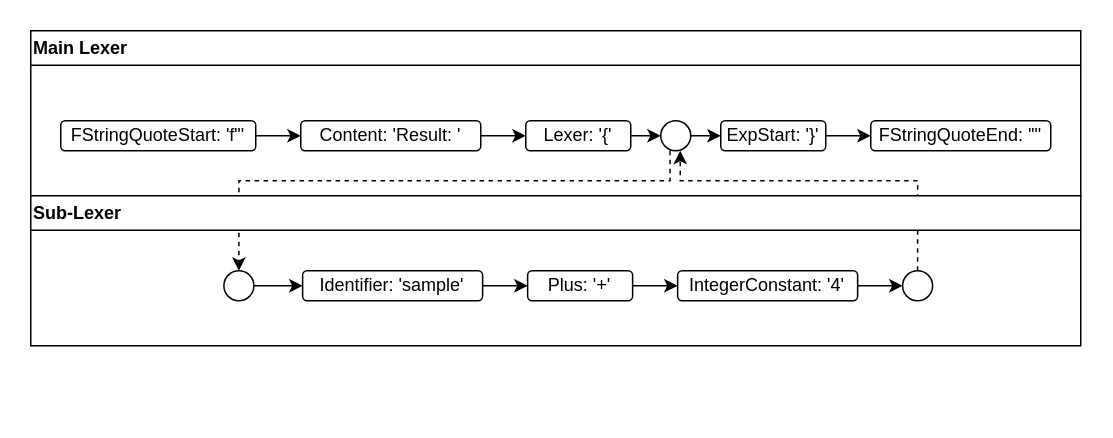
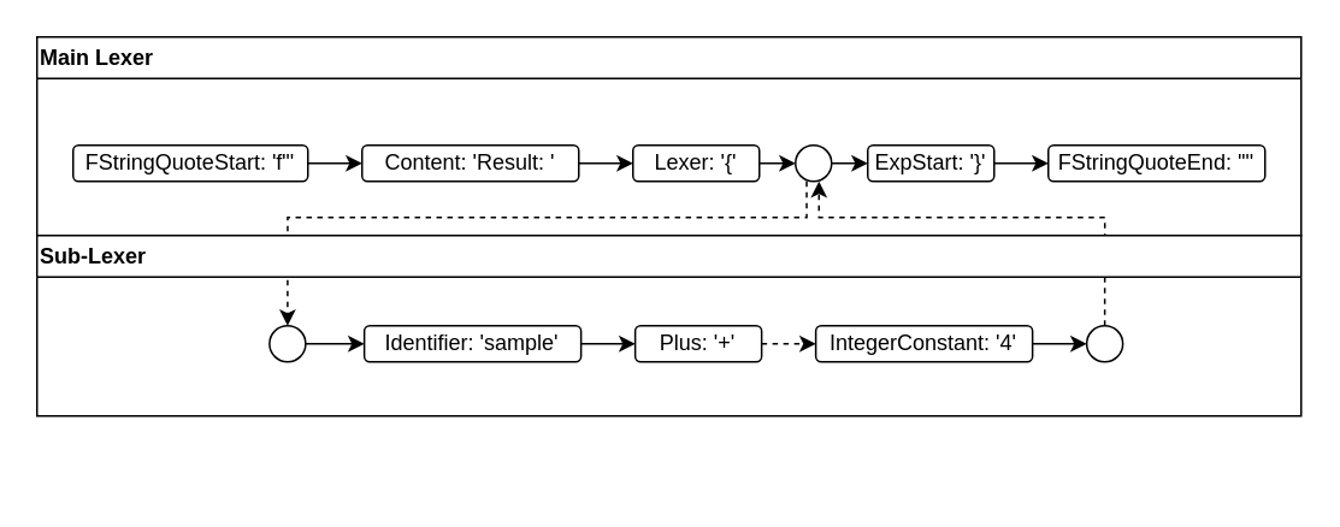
- <mxCell id="24" style="edgeStyle=orthogonalEdgeStyle;rounded=0;orthogonalLoop=1;jettySize=auto;html=1;exitX=1;exitY=0.5;exitDx=0;exitDy=0;entryX=0;entryY=0.5;entryDx=0;entryDy=0;" edge="1" parent="16" source="25" target="23"><mxGeometry relative="1" as="geometry" /></mxCell>
+ <mxCell id="24" style="edgeStyle=orthogonalEdgeStyle;rounded=0;orthogonalLoop=1;jettySize=auto;html=1;exitX=1;exitY=0.5;exitDx=0;exitDy=0;entryX=0;entryY=0.5;entryDx=0;entryDy=0;dashed=1;" edge="1" parent="16" source="25" target="23"><mxGeometry relative="1" as="geometry" /></mxCell>
